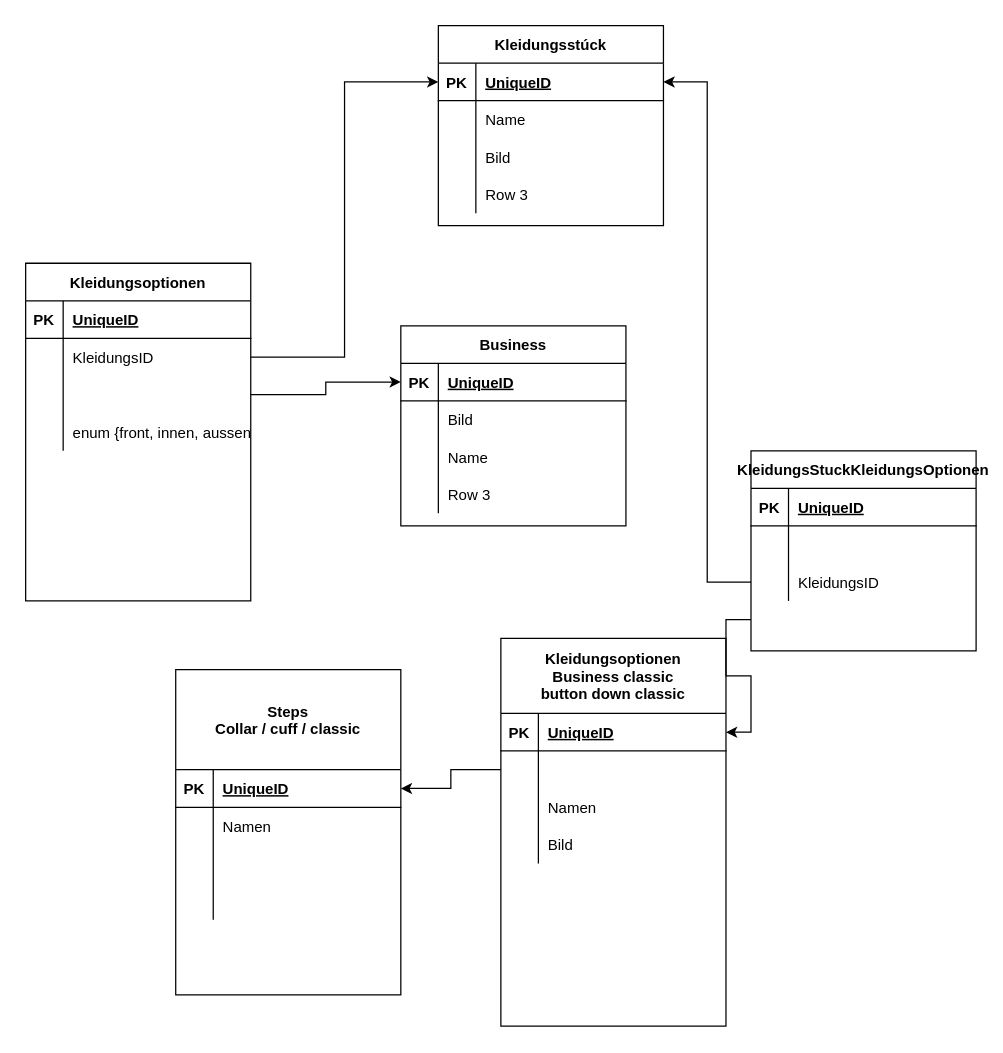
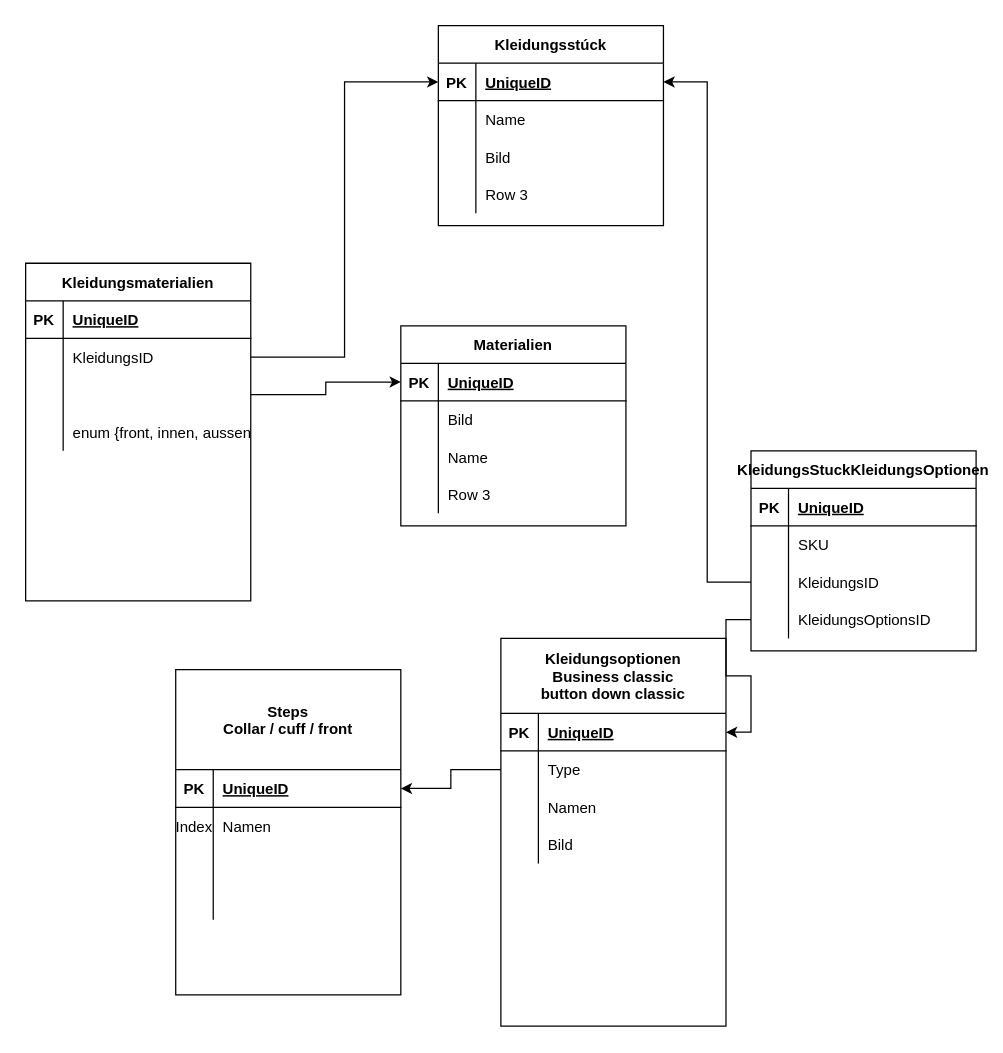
- <mxCell id="28" value="Kleidungsoptionen" style="shape=table;startSize=30;container=1;collapsible=1;childLayout=tableLayout;fixedRows=1;rowLines=0;fontStyle=1;align=center;resizeLast=1;" vertex="1" parent="1"><mxGeometry x="20" y="210" width="180" height="270" as="geometry" /></mxCell>
+ <mxCell id="28" value="Kleidungsmaterialien" style="shape=table;startSize=30;container=1;collapsible=1;childLayout=tableLayout;fixedRows=1;rowLines=0;fontStyle=1;align=center;resizeLast=1;" vertex="1" parent="1"><mxGeometry x="20" y="210" width="180" height="270" as="geometry" /></mxCell>
- <mxCell id="15" value="Business" style="shape=table;startSize=30;container=1;collapsible=1;childLayout=tableLayout;fixedRows=1;rowLines=0;fontStyle=1;align=center;resizeLast=1;" vertex="1" parent="1"><mxGeometry x="320" y="260" width="180" height="160" as="geometry" /></mxCell>
+ <mxCell id="15" value="Materialien" style="shape=table;startSize=30;container=1;collapsible=1;childLayout=tableLayout;fixedRows=1;rowLines=0;fontStyle=1;align=center;resizeLast=1;" vertex="1" parent="1"><mxGeometry x="320" y="260" width="180" height="160" as="geometry" /></mxCell>
+ <mxCell id="61" value="SKU" style="shape=partialRectangle;connectable=0;fillColor=none;top=0;left=0;bottom=0;right=0;align=left;spacingLeft=6;overflow=hidden;" vertex="1" parent="59"><mxGeometry x="30" width="150" height="30" as="geometry" /></mxCell>
+ <mxCell id="67" value="KleidungsOptionsID" style="shape=partialRectangle;connectable=0;fillColor=none;top=0;left=0;bottom=0;right=0;align=left;spacingLeft=6;overflow=hidden;" vertex="1" parent="65"><mxGeometry x="30" width="150" height="30" as="geometry" /></mxCell>
- <mxCell id="70" value="Steps&#10;Collar / cuff / classic" style="shape=table;startSize=80;container=1;collapsible=1;childLayout=tableLayout;fixedRows=1;rowLines=0;fontStyle=1;align=center;resizeLast=1;" vertex="1" parent="1"><mxGeometry x="140" y="535" width="180" height="260" as="geometry" /></mxCell>
+ <mxCell id="70" value="Steps&#10;Collar / cuff / front" style="shape=table;startSize=80;container=1;collapsible=1;childLayout=tableLayout;fixedRows=1;rowLines=0;fontStyle=1;align=center;resizeLast=1;" vertex="1" parent="1"><mxGeometry x="140" y="535" width="180" height="260" as="geometry" /></mxCell>
+ <mxCell id="48" value="Type" style="shape=partialRectangle;connectable=0;fillColor=none;top=0;left=0;bottom=0;right=0;align=left;spacingLeft=6;overflow=hidden;" vertex="1" parent="46"><mxGeometry x="30" width="150" height="30" as="geometry" /></mxCell>
+ <mxCell id="75" value="Index" style="shape=partialRectangle;connectable=0;fillColor=none;top=0;left=0;bottom=0;right=0;editable=1;overflow=hidden;" vertex="1" parent="74"><mxGeometry width="30" height="30" as="geometry" /></mxCell>
